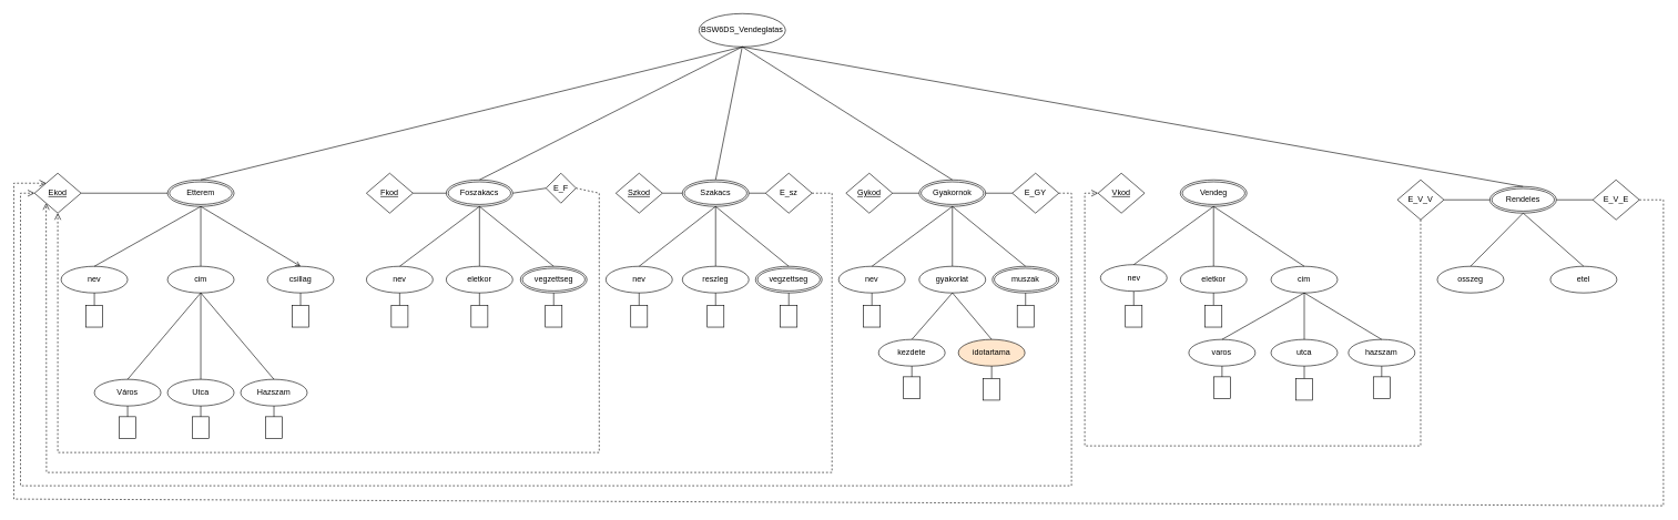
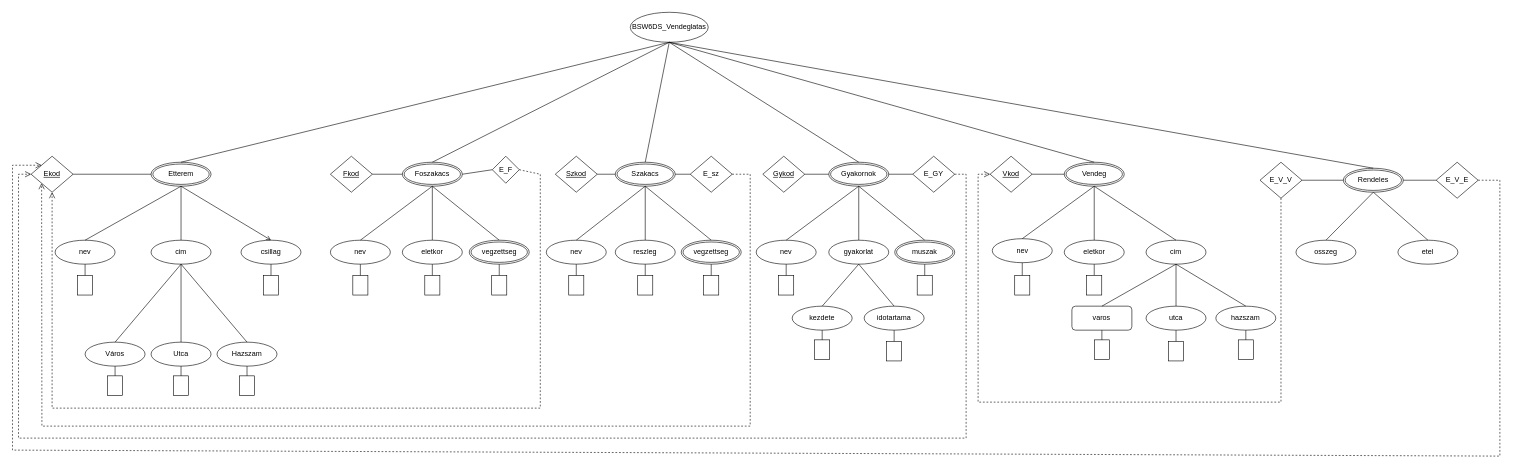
+ <mxCell id="10" value="" style="endArrow=none;html=1;rounded=0;entryX=0.5;entryY=0;entryDx=0;entryDy=0;exitX=0.5;exitY=1;exitDx=0;exitDy=0;" parent="1" source="8" target="3" edge="1"><mxGeometry relative="1" as="geometry"><mxPoint x="1061" y="450" as="sourcePoint" /><mxPoint x="1221" y="450" as="targetPoint" /></mxGeometry></mxCell>
+ <mxCell id="83" value="" style="endArrow=none;html=1;rounded=0;entryX=0;entryY=0.5;entryDx=0;entryDy=0;exitX=1;exitY=0.5;exitDx=0;exitDy=0;" parent="1" source="18" target="3" edge="1"><mxGeometry relative="1" as="geometry"><mxPoint x="1291" y="550" as="sourcePoint" /><mxPoint x="1451" y="550" as="targetPoint" /></mxGeometry></mxCell>
- <mxCell id="56" value="idotartama" style="ellipse;whiteSpace=wrap;html=1;align=center;fillColor=#ffe6cc;" parent="1" vertex="1"><mxGeometry x="1440" y="510" width="100" height="40" as="geometry" /></mxCell>
+ <mxCell id="56" value="idotartama" style="ellipse;whiteSpace=wrap;html=1;align=center;" parent="1" vertex="1"><mxGeometry x="1440" y="510" width="100" height="40" as="geometry" /></mxCell>
- <mxCell id="72" value="varos" style="ellipse;whiteSpace=wrap;html=1;align=center;" parent="1" vertex="1"><mxGeometry x="1786.38" y="510" width="100" height="40" as="geometry" /></mxCell>
+ <mxCell id="72" value="varos" style="whiteSpace=wrap;html=1;align=center;rounded=1;" parent="1" vertex="1"><mxGeometry x="1786.38" y="510" width="100" height="40" as="geometry" /></mxCell>
